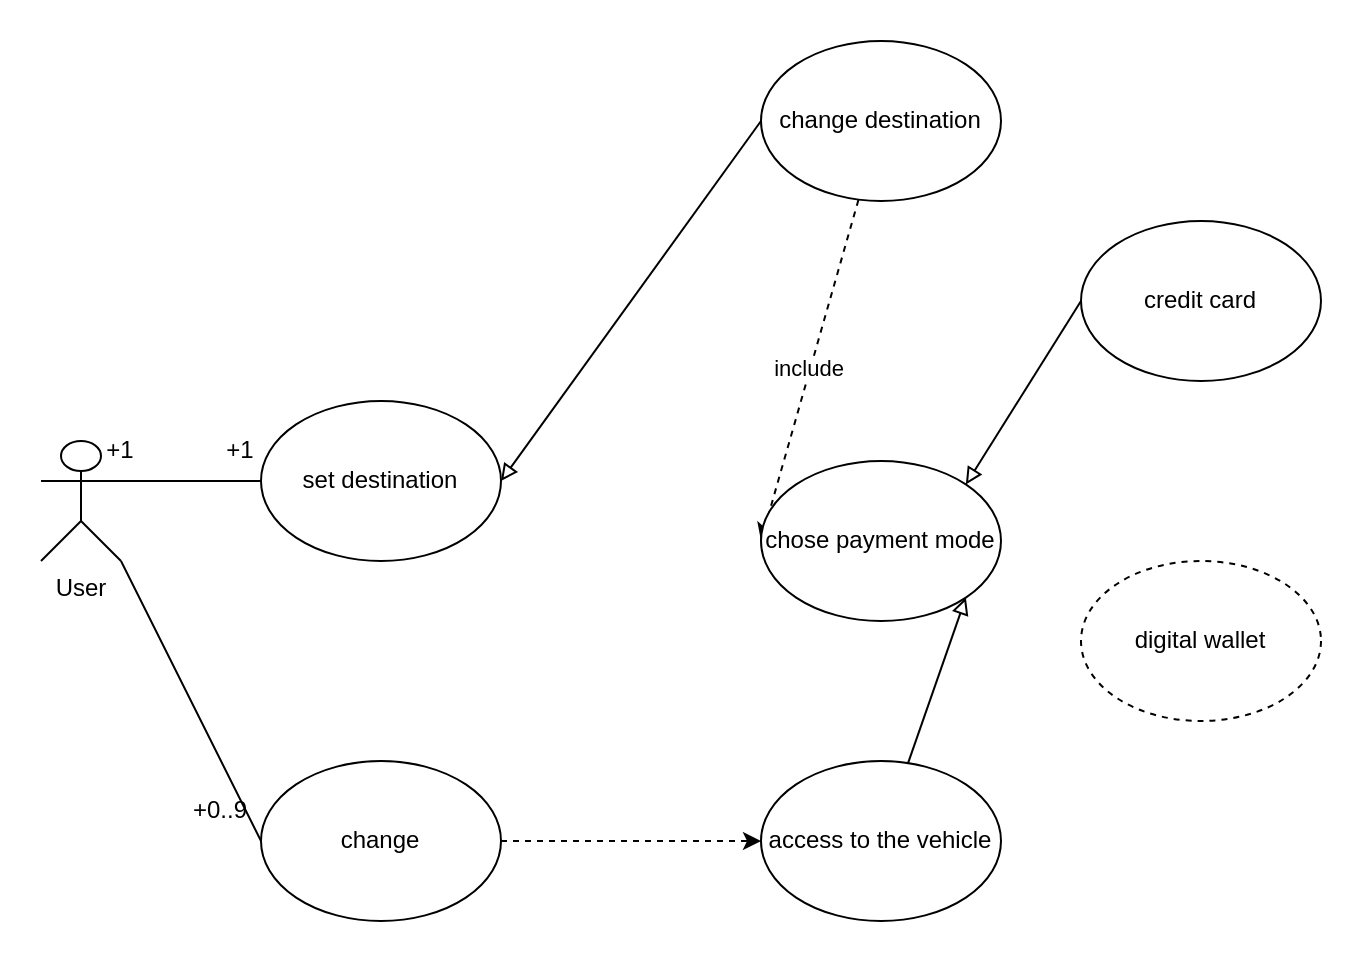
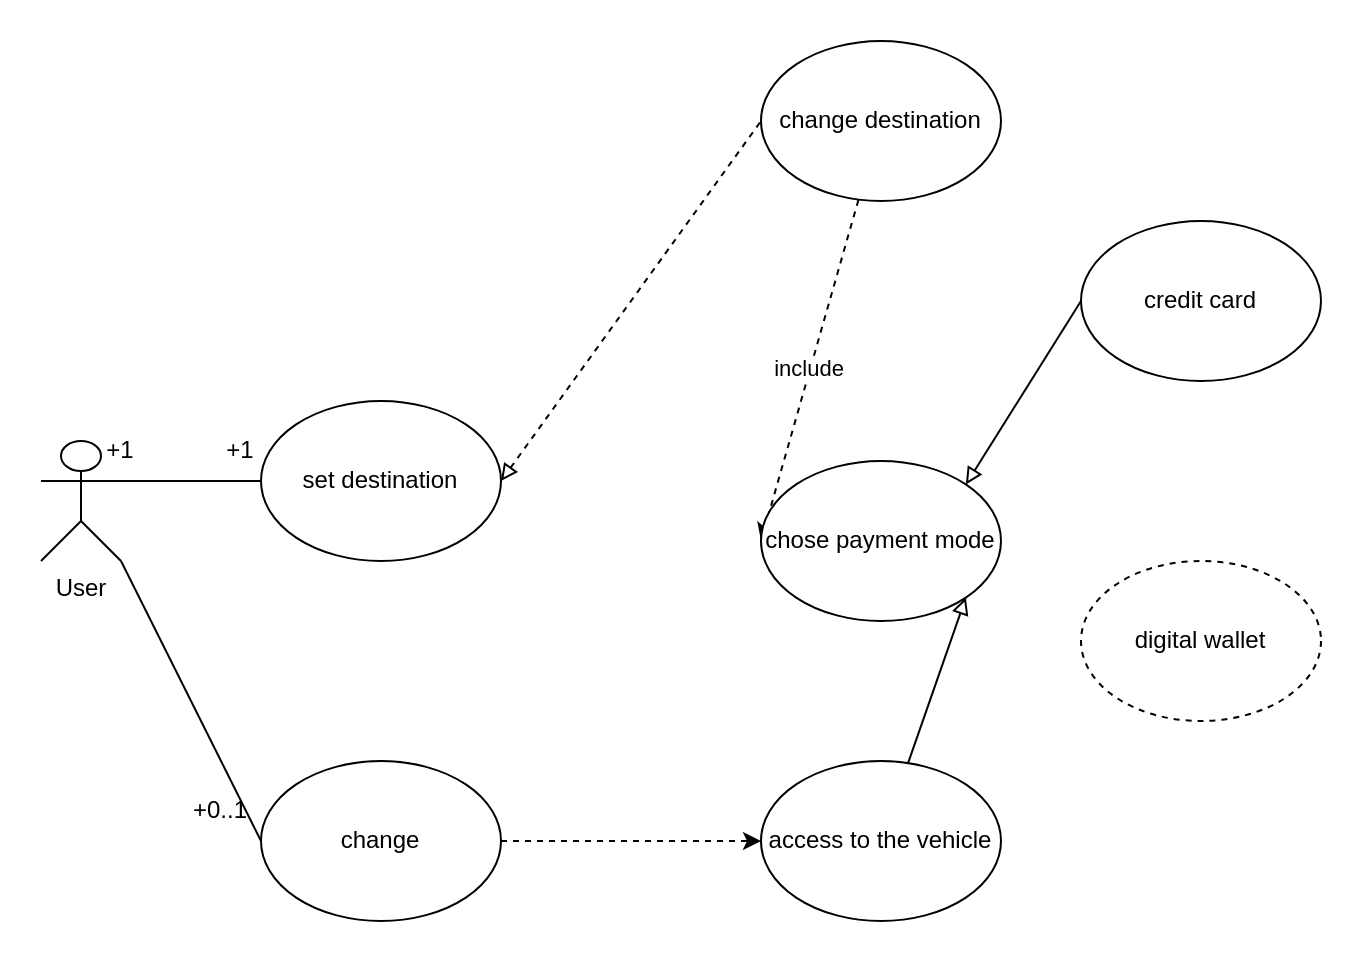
- <mxCell id="6" value="" style="endArrow=none;html=1;rounded=0;entryX=0;entryY=0.5;entryDx=0;entryDy=0;exitX=1;exitY=0.5;exitDx=0;exitDy=0;startArrow=block;startFill=0;" edge="1" parent="1" source="3" target="5"><mxGeometry width="50" height="50" relative="1" as="geometry"><mxPoint x="220" y="360" as="sourcePoint" /><mxPoint x="270" y="310" as="targetPoint" /></mxGeometry></mxCell>
+ <mxCell id="6" value="" style="endArrow=none;html=1;rounded=0;entryX=0;entryY=0.5;entryDx=0;entryDy=0;exitX=1;exitY=0.5;exitDx=0;exitDy=0;startArrow=block;startFill=0;dashed=1;" edge="1" parent="1" source="3" target="5"><mxGeometry width="50" height="50" relative="1" as="geometry"><mxPoint x="220" y="360" as="sourcePoint" /><mxPoint x="270" y="310" as="targetPoint" /></mxGeometry></mxCell>
- <mxCell id="19" value="+0..9" style="text;html=1;strokeColor=none;fillColor=none;align=center;verticalAlign=middle;whiteSpace=wrap;rounded=0;" vertex="1" parent="1"><mxGeometry x="80" y="390" width="60" height="30" as="geometry" /></mxCell>
+ <mxCell id="19" value="+0..1" style="text;html=1;strokeColor=none;fillColor=none;align=center;verticalAlign=middle;whiteSpace=wrap;rounded=0;" vertex="1" parent="1"><mxGeometry x="80" y="390" width="60" height="30" as="geometry" /></mxCell>
